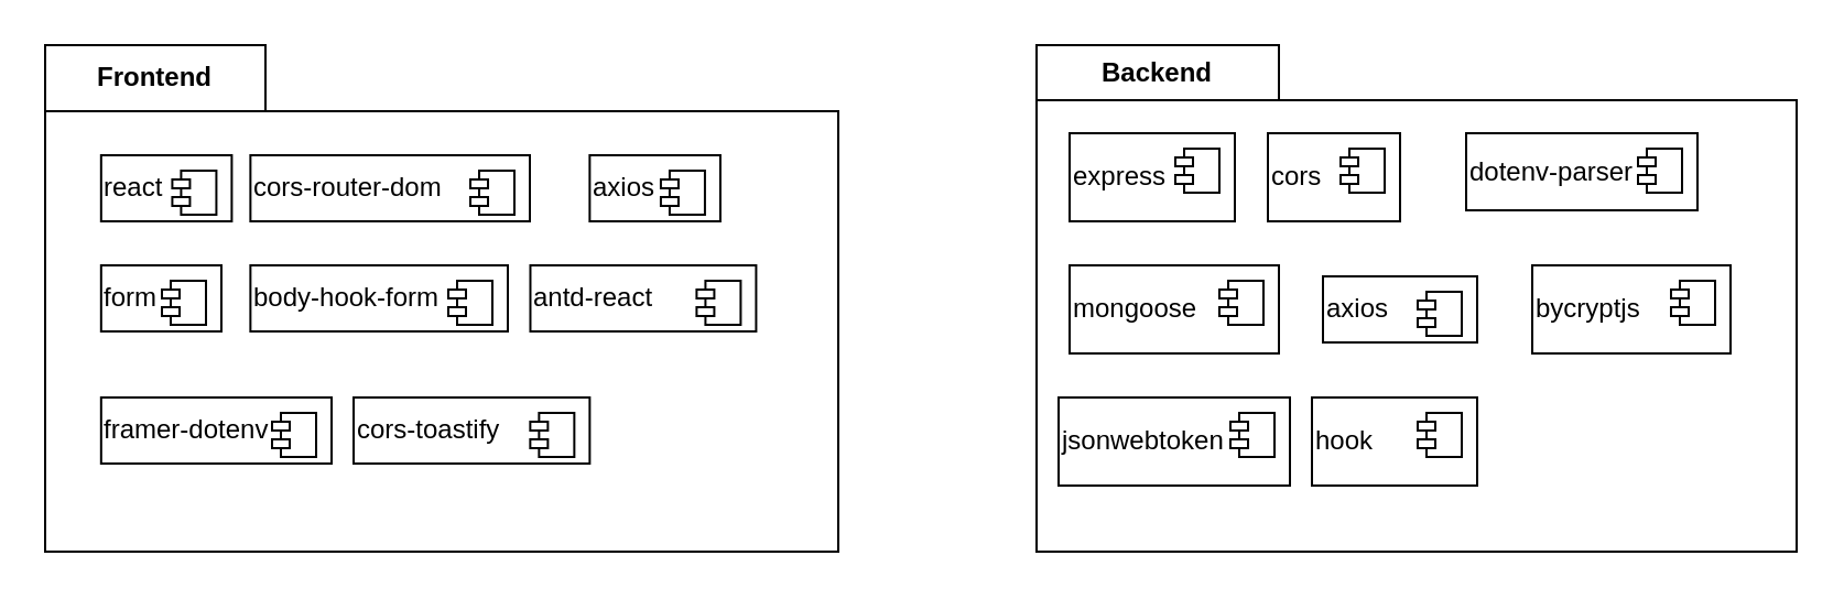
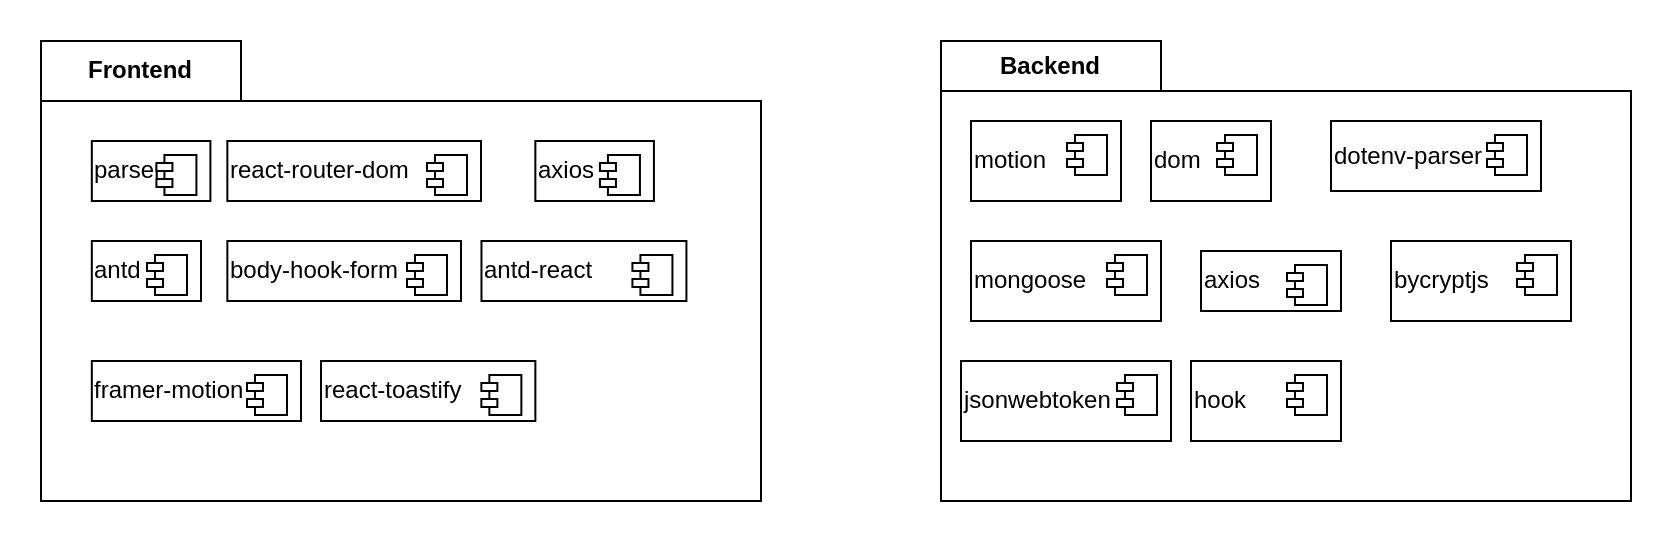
- <mxCell id="22" value="express" style="html=1;dropTarget=0;whiteSpace=wrap;align=left;" vertex="1" parent="20"><mxGeometry x="15" y="40" width="75" height="40" as="geometry" /></mxCell>
+ <mxCell id="22" value="motion" style="html=1;dropTarget=0;whiteSpace=wrap;align=left;" vertex="1" parent="20"><mxGeometry x="15" y="40" width="75" height="40" as="geometry" /></mxCell>
- <mxCell id="24" value="cors" style="html=1;dropTarget=0;whiteSpace=wrap;align=left;" vertex="1" parent="20"><mxGeometry x="105" y="40" width="60" height="40" as="geometry" /></mxCell>
+ <mxCell id="24" value="dom" style="html=1;dropTarget=0;whiteSpace=wrap;align=left;" vertex="1" parent="20"><mxGeometry x="105" y="40" width="60" height="40" as="geometry" /></mxCell>
- <mxCell id="4" value="react" style="html=1;dropTarget=0;whiteSpace=wrap;align=left;" vertex="1" parent="2"><mxGeometry x="25.412" y="50" width="59.294" height="30" as="geometry" /></mxCell>
+ <mxCell id="4" value="parser" style="html=1;dropTarget=0;whiteSpace=wrap;align=left;" vertex="1" parent="2"><mxGeometry x="25.412" y="50" width="59.294" height="30" as="geometry" /></mxCell>
- <mxCell id="6" value="&lt;div style=&quot;&quot;&gt;&lt;span style=&quot;background-color: transparent; color: light-dark(rgb(0, 0, 0), rgb(255, 255, 255));&quot;&gt;cors-router-dom&lt;/span&gt;&lt;/div&gt;" style="html=1;dropTarget=0;whiteSpace=wrap;align=left;" vertex="1" parent="2"><mxGeometry x="93.18" y="50" width="126.82" height="30" as="geometry" /></mxCell>
+ <mxCell id="6" value="&lt;div style=&quot;&quot;&gt;&lt;span style=&quot;background-color: transparent; color: light-dark(rgb(0, 0, 0), rgb(255, 255, 255));&quot;&gt;react-router-dom&lt;/span&gt;&lt;/div&gt;" style="html=1;dropTarget=0;whiteSpace=wrap;align=left;" vertex="1" parent="2"><mxGeometry x="93.18" y="50" width="126.82" height="30" as="geometry" /></mxCell>
- <mxCell id="8" value="form" style="html=1;dropTarget=0;whiteSpace=wrap;align=left;" vertex="1" parent="2"><mxGeometry x="25.41" y="100" width="54.59" height="30" as="geometry" /></mxCell>
+ <mxCell id="8" value="antd" style="html=1;dropTarget=0;whiteSpace=wrap;align=left;" vertex="1" parent="2"><mxGeometry x="25.41" y="100" width="54.59" height="30" as="geometry" /></mxCell>
- <mxCell id="16" value="framer-dotenv" style="html=1;dropTarget=0;whiteSpace=wrap;align=left;" vertex="1" parent="2"><mxGeometry x="25.41" y="160" width="104.59" height="30" as="geometry" /></mxCell>
+ <mxCell id="16" value="framer-motion" style="html=1;dropTarget=0;whiteSpace=wrap;align=left;" vertex="1" parent="2"><mxGeometry x="25.41" y="160" width="104.59" height="30" as="geometry" /></mxCell>
- <mxCell id="18" value="cors-toastify" style="html=1;dropTarget=0;whiteSpace=wrap;align=left;" vertex="1" parent="2"><mxGeometry x="140" y="160" width="107.18" height="30" as="geometry" /></mxCell>
+ <mxCell id="18" value="react-toastify" style="html=1;dropTarget=0;whiteSpace=wrap;align=left;" vertex="1" parent="2"><mxGeometry x="140" y="160" width="107.18" height="30" as="geometry" /></mxCell>
